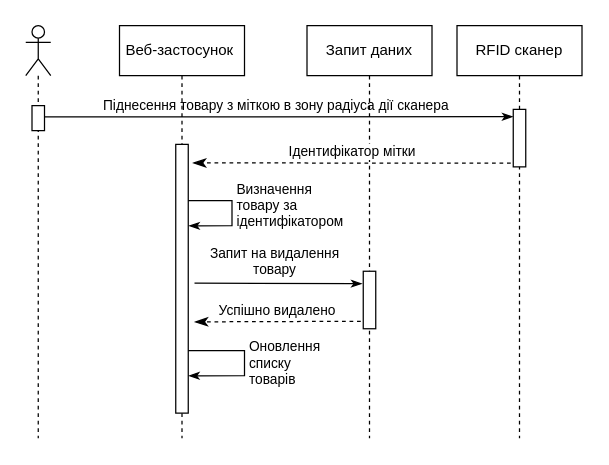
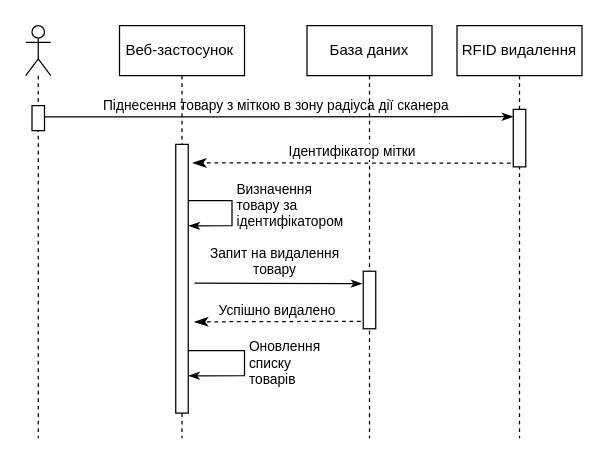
- <mxCell id="7" value="Запит даних" style="shape=umlLifeline;perimeter=lifelinePerimeter;whiteSpace=wrap;html=1;container=1;collapsible=0;recursiveResize=0;outlineConnect=0;" parent="1" vertex="1"><mxGeometry x="245" y="20" width="100" height="330" as="geometry" /></mxCell>
+ <mxCell id="7" value="База даних" style="shape=umlLifeline;perimeter=lifelinePerimeter;whiteSpace=wrap;html=1;container=1;collapsible=0;recursiveResize=0;outlineConnect=0;" parent="1" vertex="1"><mxGeometry x="245" y="20" width="100" height="330" as="geometry" /></mxCell>
- <mxCell id="5" value="RFID сканер" style="shape=umlLifeline;perimeter=lifelinePerimeter;whiteSpace=wrap;html=1;container=1;collapsible=0;recursiveResize=0;outlineConnect=0;" parent="1" vertex="1"><mxGeometry x="365" y="20" width="100" height="330" as="geometry" /></mxCell>
+ <mxCell id="5" value="RFID видалення" style="shape=umlLifeline;perimeter=lifelinePerimeter;whiteSpace=wrap;html=1;container=1;collapsible=0;recursiveResize=0;outlineConnect=0;" parent="1" vertex="1"><mxGeometry x="365" y="20" width="100" height="330" as="geometry" /></mxCell>
